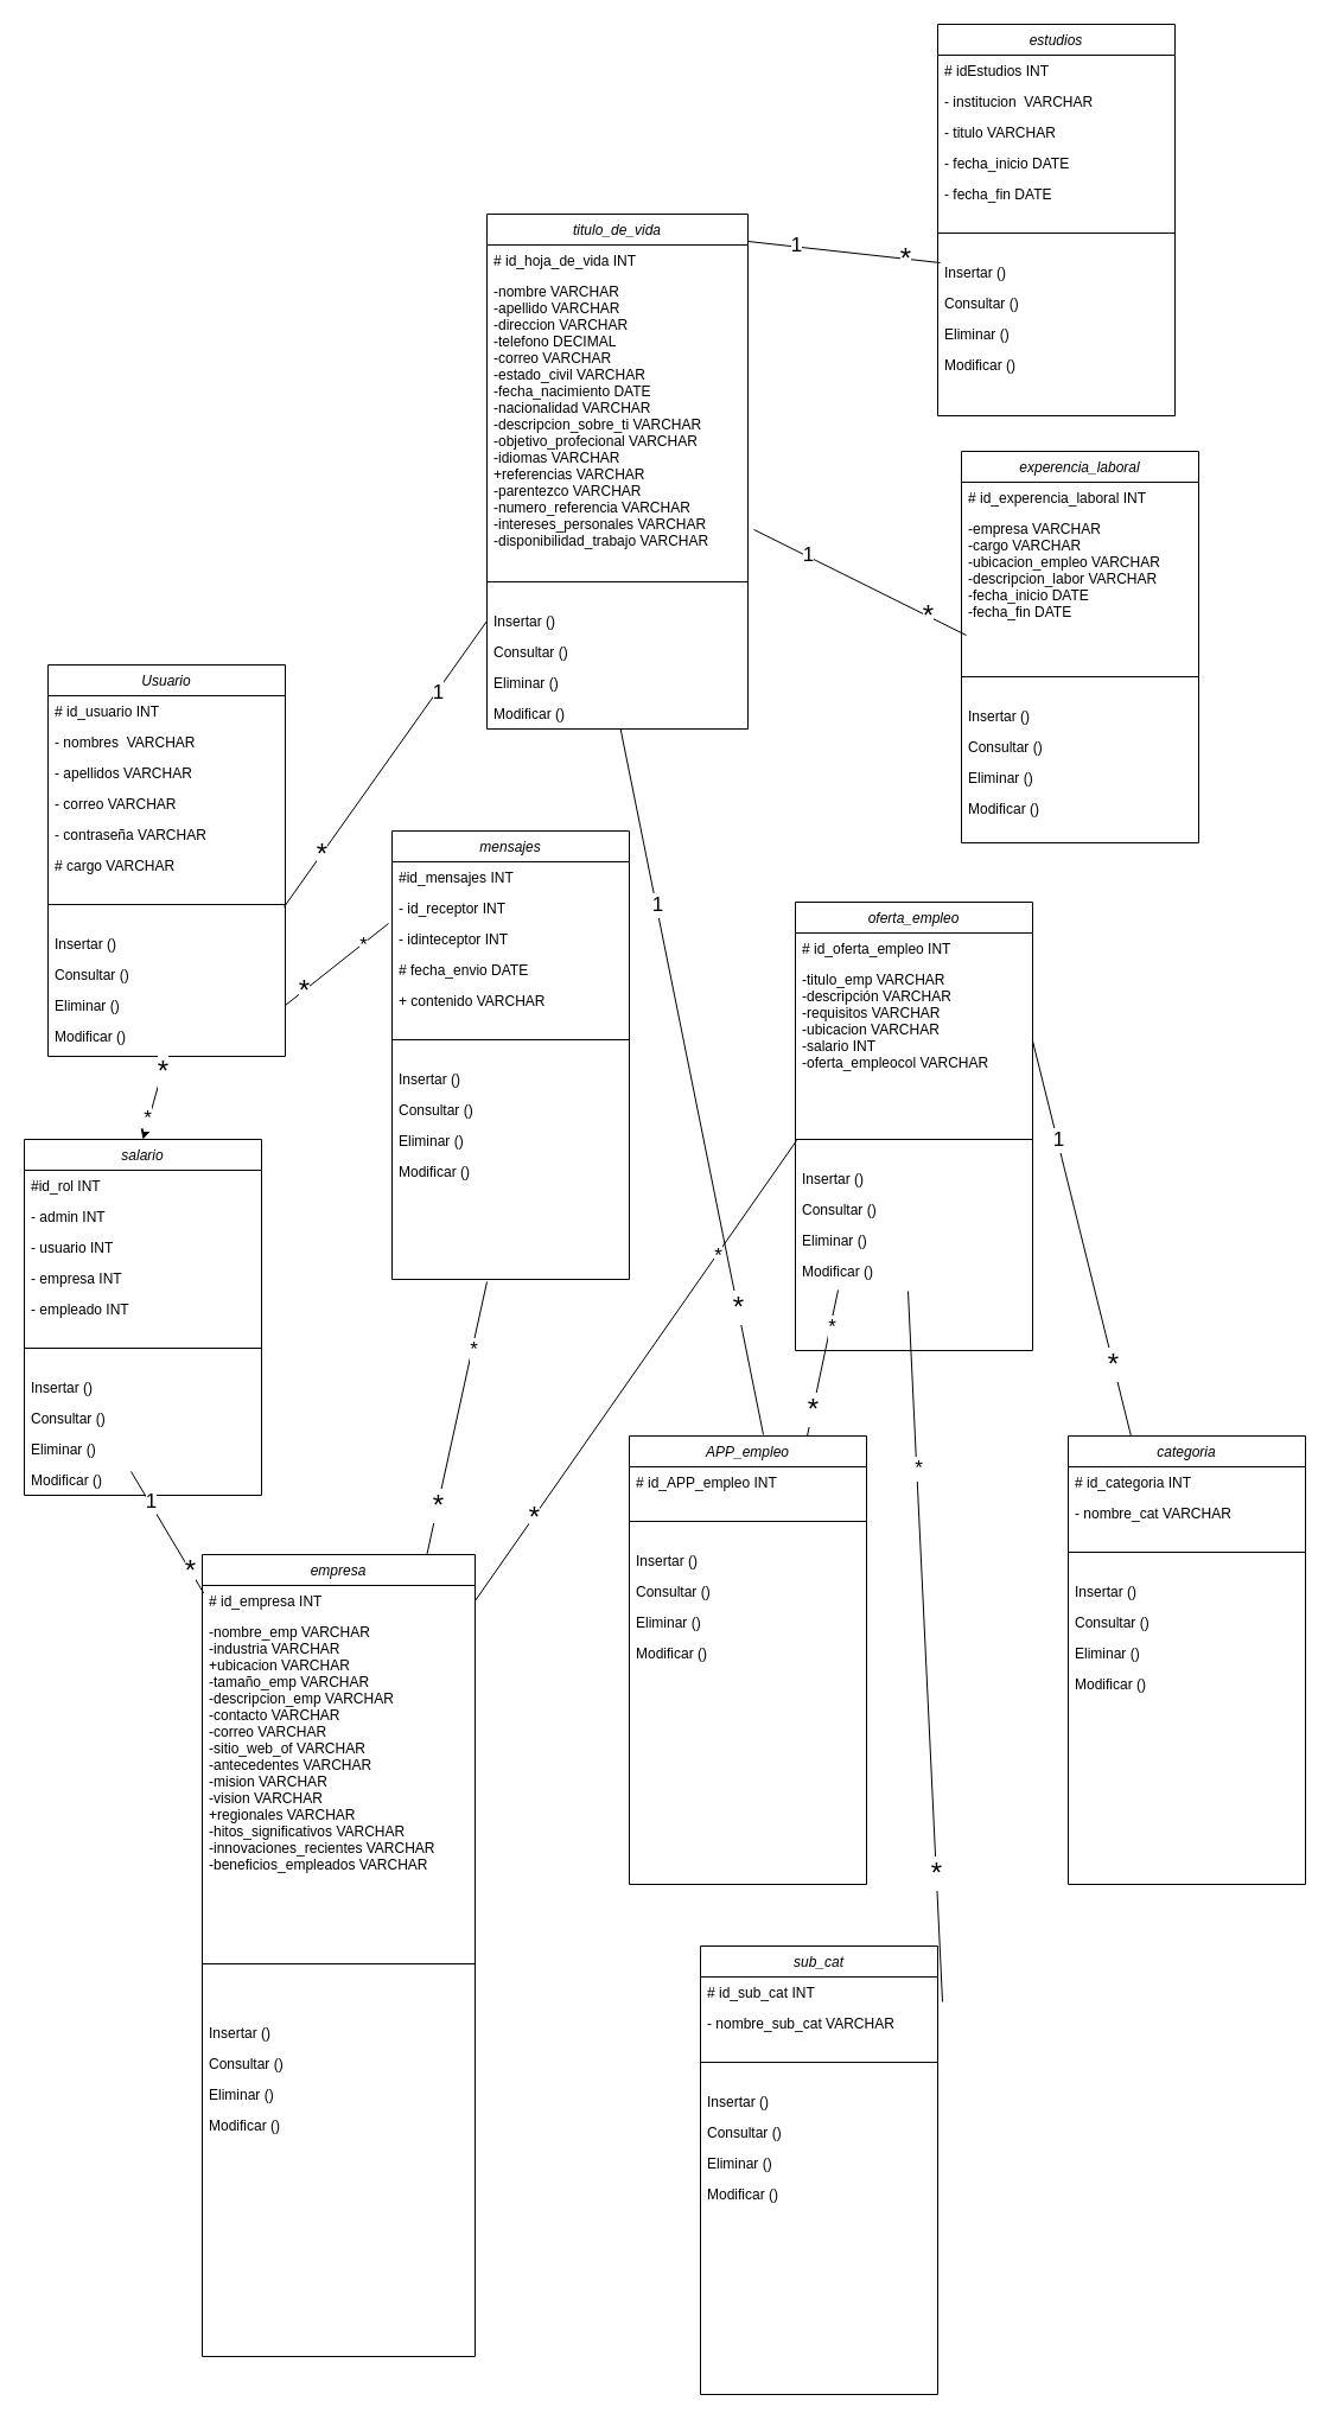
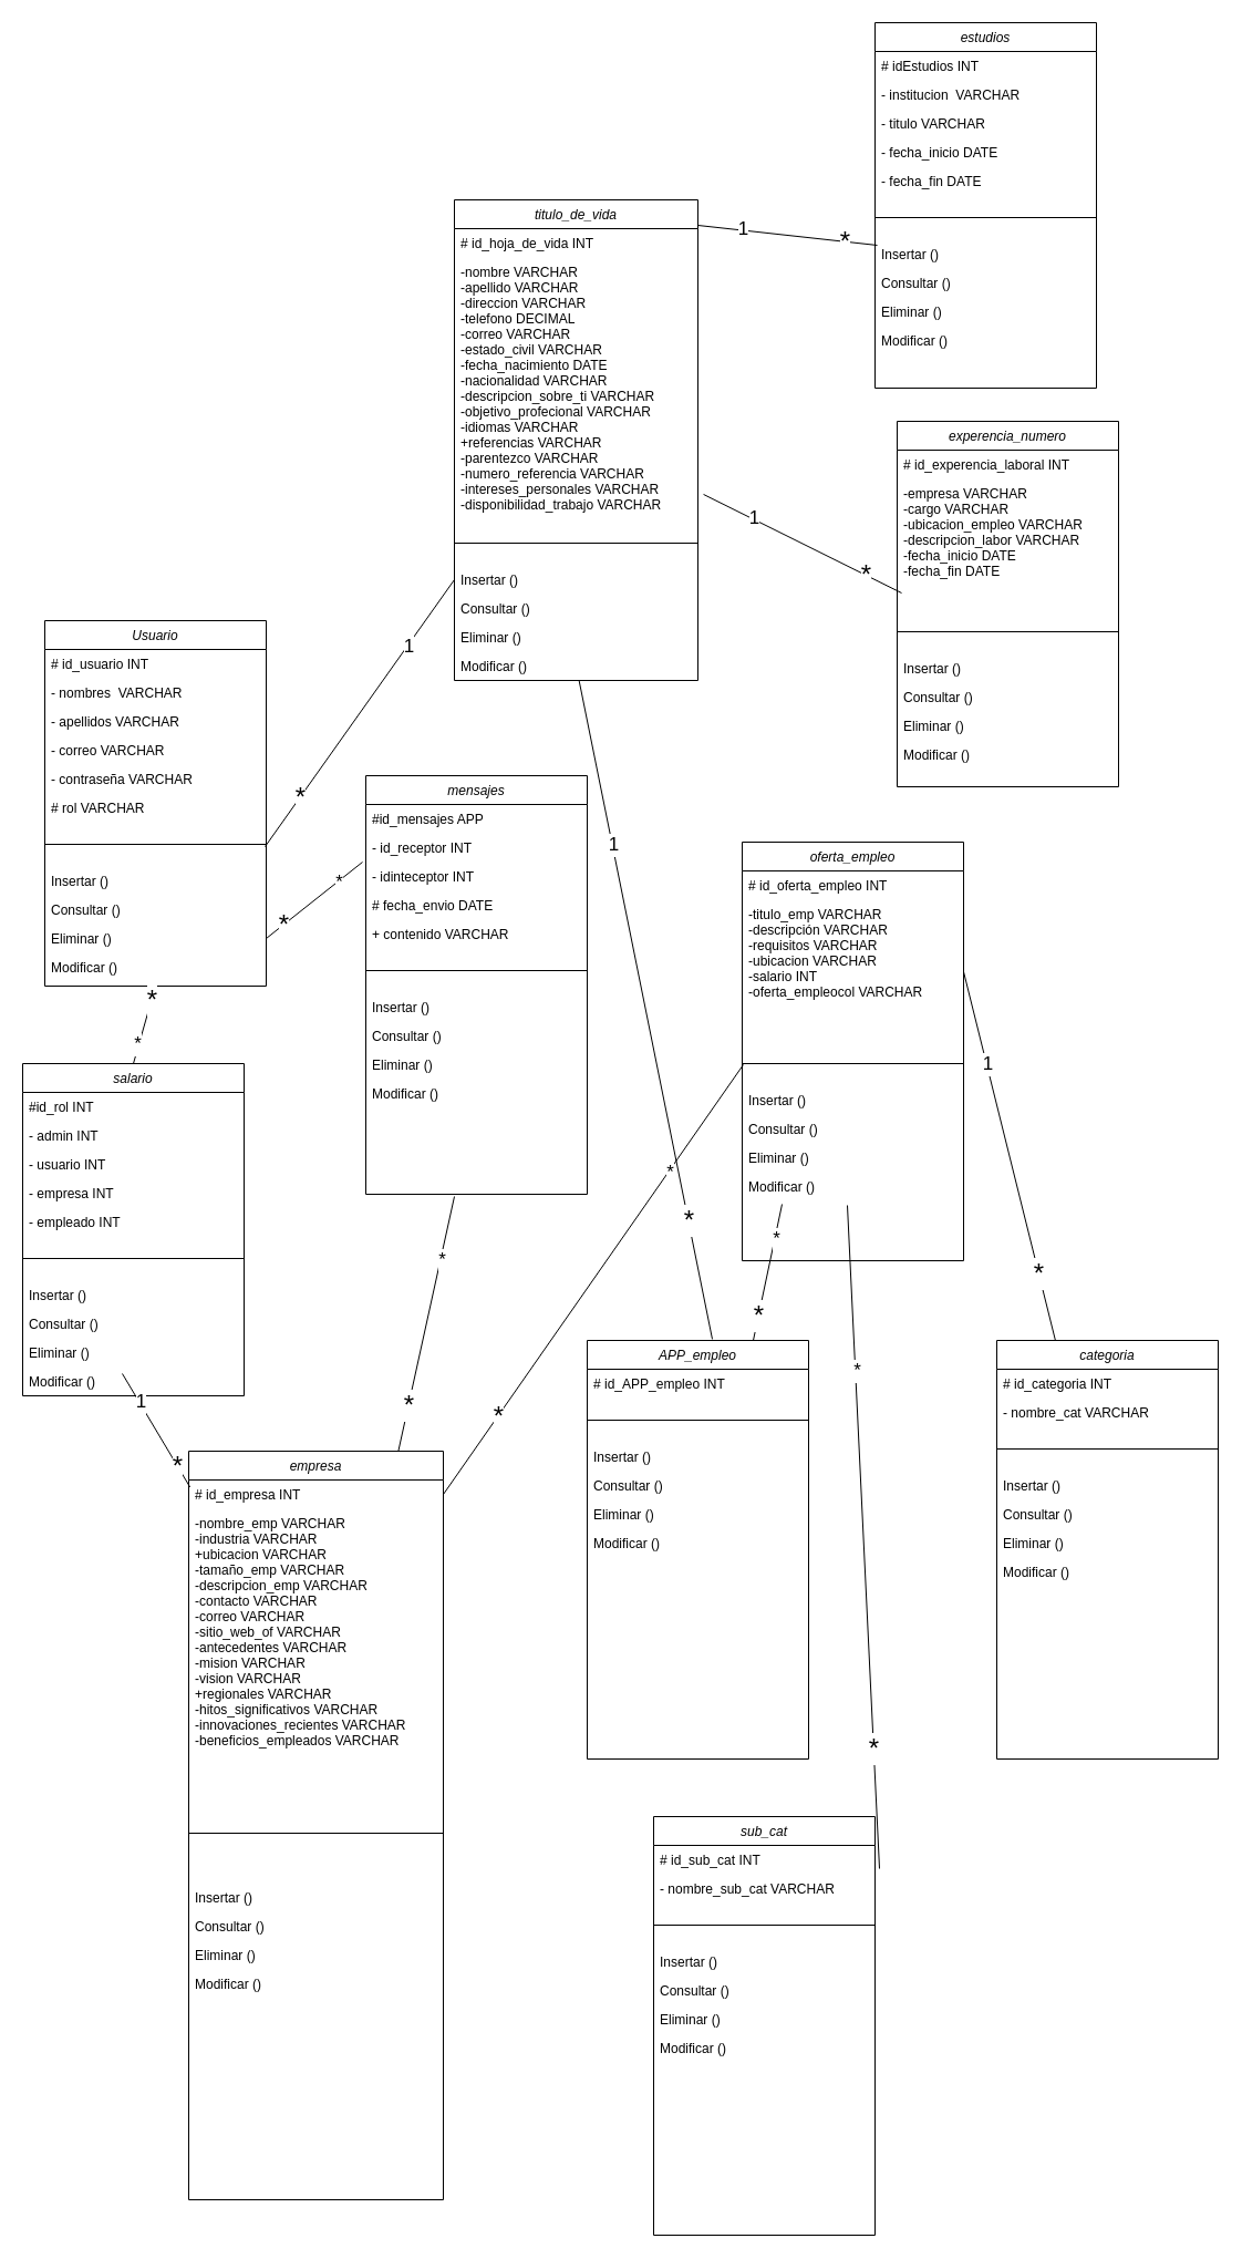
- <mxCell id="101" value="experencia_laboral" style="swimlane;fontStyle=2;align=center;verticalAlign=top;childLayout=stackLayout;horizontal=1;startSize=26;horizontalStack=0;resizeParent=1;resizeLast=0;collapsible=1;marginBottom=0;rounded=0;shadow=0;strokeWidth=1;" vertex="1" parent="1"><mxGeometry x="810" y="380" width="200" height="330" as="geometry"><mxRectangle x="230" y="140" width="160" height="26" as="alternateBounds" /></mxGeometry></mxCell>
+ <mxCell id="101" value="experencia_numero" style="swimlane;fontStyle=2;align=center;verticalAlign=top;childLayout=stackLayout;horizontal=1;startSize=26;horizontalStack=0;resizeParent=1;resizeLast=0;collapsible=1;marginBottom=0;rounded=0;shadow=0;strokeWidth=1;" vertex="1" parent="1"><mxGeometry x="810" y="380" width="200" height="330" as="geometry"><mxRectangle x="230" y="140" width="160" height="26" as="alternateBounds" /></mxGeometry></mxCell>
- <mxCell id="8" value="# cargo VARCHAR" style="text;align=left;verticalAlign=top;spacingLeft=4;spacingRight=4;overflow=hidden;rotatable=0;points=[[0,0.5],[1,0.5]];portConstraint=eastwest;rounded=0;shadow=0;html=0;" vertex="1" parent="2"><mxGeometry y="156" width="200" height="26" as="geometry" /></mxCell>
+ <mxCell id="8" value="# rol VARCHAR" style="text;align=left;verticalAlign=top;spacingLeft=4;spacingRight=4;overflow=hidden;rotatable=0;points=[[0,0.5],[1,0.5]];portConstraint=eastwest;rounded=0;shadow=0;html=0;" vertex="1" parent="2"><mxGeometry y="156" width="200" height="26" as="geometry" /></mxCell>
- <mxCell id="23" value="#id_mensajes INT" style="text;align=left;verticalAlign=top;spacingLeft=4;spacingRight=4;overflow=hidden;rotatable=0;points=[[0,0.5],[1,0.5]];portConstraint=eastwest;" vertex="1" parent="22"><mxGeometry y="26" width="200" height="26" as="geometry" /></mxCell>
+ <mxCell id="23" value="#id_mensajes APP" style="text;align=left;verticalAlign=top;spacingLeft=4;spacingRight=4;overflow=hidden;rotatable=0;points=[[0,0.5],[1,0.5]];portConstraint=eastwest;" vertex="1" parent="22"><mxGeometry y="26" width="200" height="26" as="geometry" /></mxCell>
- <mxCell id="123" value="" style="endArrow=block;html=1;rounded=0;fontSize=17;entryX=0.5;entryY=0;entryDx=0;entryDy=0;exitX=0.5;exitY=1;exitDx=0;exitDy=0;" edge="1" parent="1" source="2" target="36"><mxGeometry width="50" height="50" relative="1" as="geometry"><mxPoint x="140" y="900" as="sourcePoint" /><mxPoint x="337" y="788" as="targetPoint" /></mxGeometry></mxCell>
+ <mxCell id="123" value="" style="endArrow=none;html=1;rounded=0;fontSize=17;entryX=0.5;entryY=0;entryDx=0;entryDy=0;exitX=0.5;exitY=1;exitDx=0;exitDy=0;" edge="1" parent="1" source="2" target="36"><mxGeometry width="50" height="50" relative="1" as="geometry"><mxPoint x="140" y="900" as="sourcePoint" /><mxPoint x="337" y="788" as="targetPoint" /></mxGeometry></mxCell>
